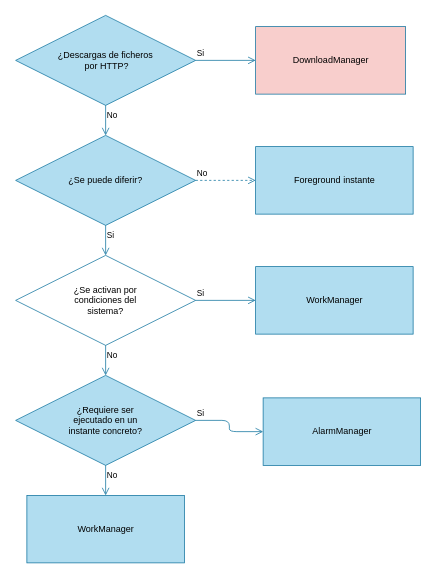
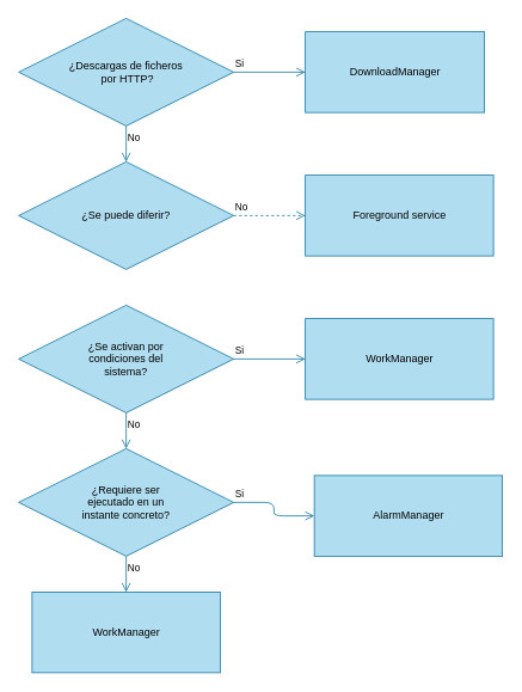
- <mxCell id="14" value="DownloadManager" style="html=1;strokeColor=#10739e;fillColor=#f8cecc;" parent="1" vertex="1"><mxGeometry x="340" y="35" width="200" height="90" as="geometry" /></mxCell>
+ <mxCell id="14" value="DownloadManager" style="html=1;strokeColor=#10739e;fillColor=#b1ddf0;" parent="1" vertex="1"><mxGeometry x="340" y="35" width="200" height="90" as="geometry" /></mxCell>
- <mxCell id="15" value="Foreground instante" style="html=1;strokeColor=#10739e;fillColor=#b1ddf0;" parent="1" vertex="1"><mxGeometry x="340" y="195" width="210" height="90" as="geometry" /></mxCell>
+ <mxCell id="15" value="Foreground service" style="html=1;strokeColor=#10739e;fillColor=#b1ddf0;" parent="1" vertex="1"><mxGeometry x="340" y="195" width="210" height="90" as="geometry" /></mxCell>
- <mxCell id="7" value="Si&lt;br&gt;" style="edgeStyle=orthogonalEdgeStyle;html=1;align=left;verticalAlign=top;endArrow=open;endSize=8;fillColor=#b1ddf0;strokeColor=#10739e;entryX=0.5;entryY=0;entryDx=0;entryDy=0;" parent="1" source="5" target="8" edge="1"><mxGeometry x="-1" relative="1" as="geometry"><mxPoint x="140" y="440" as="targetPoint" /></mxGeometry></mxCell>
- <mxCell id="8" value="¿Se activan por&lt;br&gt;condiciones del&lt;br&gt;sistema?" style="rhombus;whiteSpace=wrap;html=1;fillColor=#ffffff;strokeColor=#10739e;" parent="1" vertex="1"><mxGeometry x="20" y="340" width="240" height="120" as="geometry" /></mxCell>
+ <mxCell id="8" value="¿Se activan por&lt;br&gt;condiciones del&lt;br&gt;sistema?" style="rhombus;whiteSpace=wrap;html=1;fillColor=#b1ddf0;strokeColor=#10739e;" parent="1" vertex="1"><mxGeometry x="20" y="340" width="240" height="120" as="geometry" /></mxCell>
